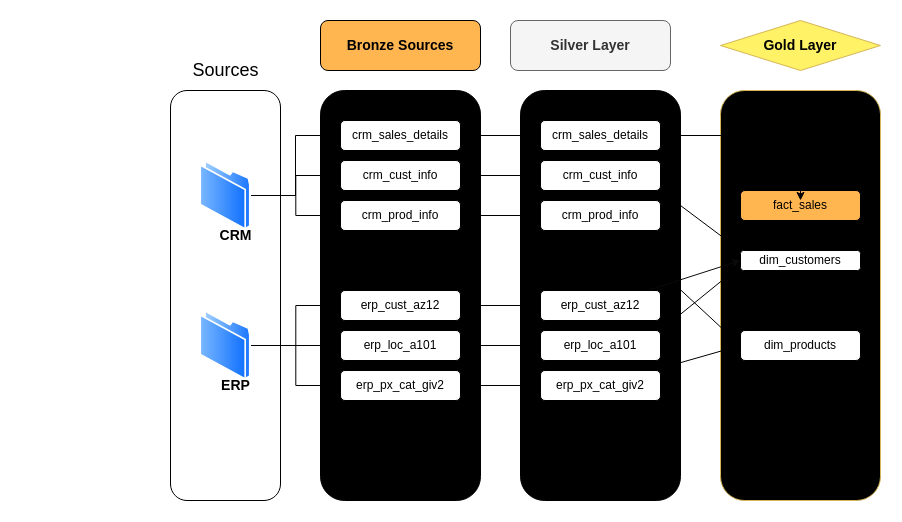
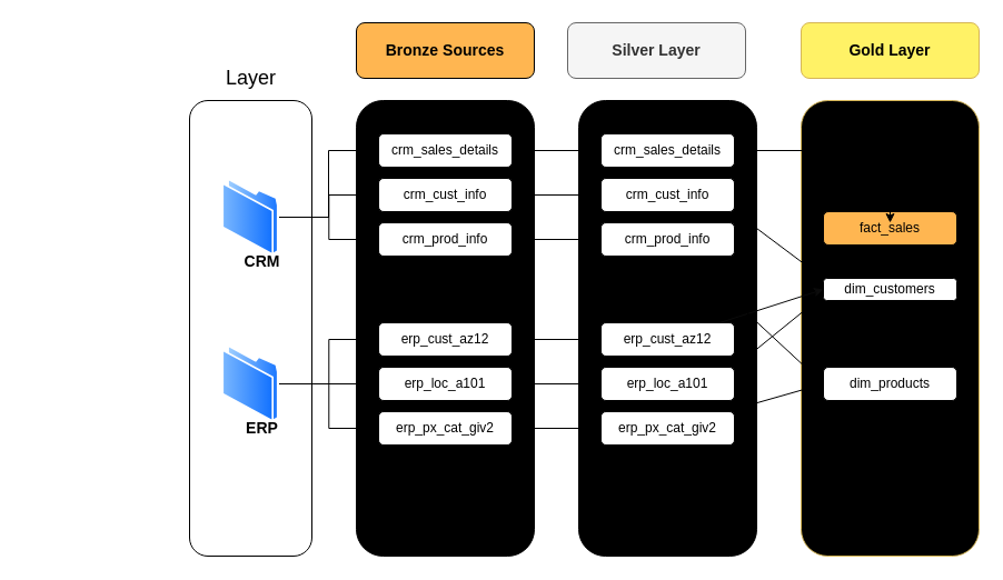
- <mxCell id="18" value="&lt;font style=&quot;font-size: 14px;&quot;&gt;&lt;b&gt;Gold Layer&lt;/b&gt;&lt;/font&gt;" style="rhombus;whiteSpace=wrap;html=1;fillColor=light-dark(#fff266, #281d00);strokeColor=#d6b656;" parent="1" vertex="1"><mxGeometry x="720" y="20" width="160" height="50" as="geometry" /></mxCell>
+ <mxCell id="18" value="&lt;font style=&quot;font-size: 14px;&quot;&gt;&lt;b&gt;Gold Layer&lt;/b&gt;&lt;/font&gt;" style="rounded=1;whiteSpace=wrap;html=1;fillColor=light-dark(#fff266, #281d00);strokeColor=#d6b656;" parent="1" vertex="1"><mxGeometry x="720" y="20" width="160" height="50" as="geometry" /></mxCell>
- <mxCell id="12" value="&lt;font&gt;Sources&lt;/font&gt;" style="text;html=1;align=center;verticalAlign=middle;resizable=0;points=[];autosize=1;strokeColor=none;fillColor=none;fontSize=18;" parent="1" vertex="1"><mxGeometry x="180" y="50" width="90" height="40" as="geometry" /></mxCell>
+ <mxCell id="12" value="&lt;font&gt;Layer&lt;/font&gt;" style="text;html=1;align=center;verticalAlign=middle;resizable=0;points=[];autosize=1;strokeColor=none;fillColor=none;fontSize=18;" parent="1" vertex="1"><mxGeometry x="180" y="50" width="90" height="40" as="geometry" /></mxCell>
